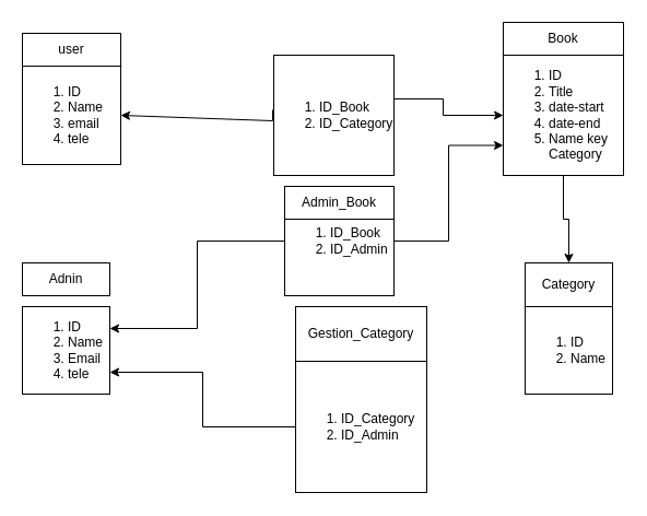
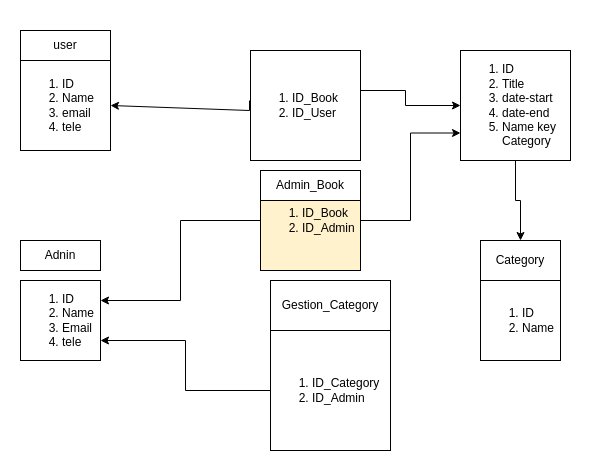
- <mxCell id="6" value="Book" style="rounded=0;whiteSpace=wrap;html=1;" vertex="1" parent="1"><mxGeometry x="460" y="20" width="110" height="30" as="geometry" /></mxCell>
- <mxCell id="13" value="&lt;ol&gt;&lt;li&gt;ID_Book&lt;/li&gt;&lt;li&gt;ID_Category&lt;/li&gt;&lt;/ol&gt;" style="whiteSpace=wrap;html=1;aspect=fixed;align=left;" vertex="1" parent="1"><mxGeometry x="250" y="50" width="110" height="110" as="geometry" /></mxCell>
+ <mxCell id="13" value="&lt;ol&gt;&lt;li&gt;ID_Book&lt;/li&gt;&lt;li&gt;ID_User&lt;/li&gt;&lt;/ol&gt;" style="whiteSpace=wrap;html=1;aspect=fixed;align=left;" vertex="1" parent="1"><mxGeometry x="250" y="50" width="110" height="110" as="geometry" /></mxCell>
- <mxCell id="16" value="&lt;ol&gt;&lt;li&gt;ID_Book&lt;/li&gt;&lt;li&gt;ID_Admin&lt;/li&gt;&lt;/ol&gt;" style="whiteSpace=wrap;html=1;aspect=fixed;align=left;" vertex="1" parent="1"><mxGeometry x="260" y="170" width="100" height="100" as="geometry" /></mxCell>
+ <mxCell id="16" value="&lt;ol&gt;&lt;li&gt;ID_Book&lt;/li&gt;&lt;li&gt;ID_Admin&lt;/li&gt;&lt;/ol&gt;" style="whiteSpace=wrap;html=1;aspect=fixed;align=left;fillColor=#fff2cc;" vertex="1" parent="1"><mxGeometry x="260" y="170" width="100" height="100" as="geometry" /></mxCell>
